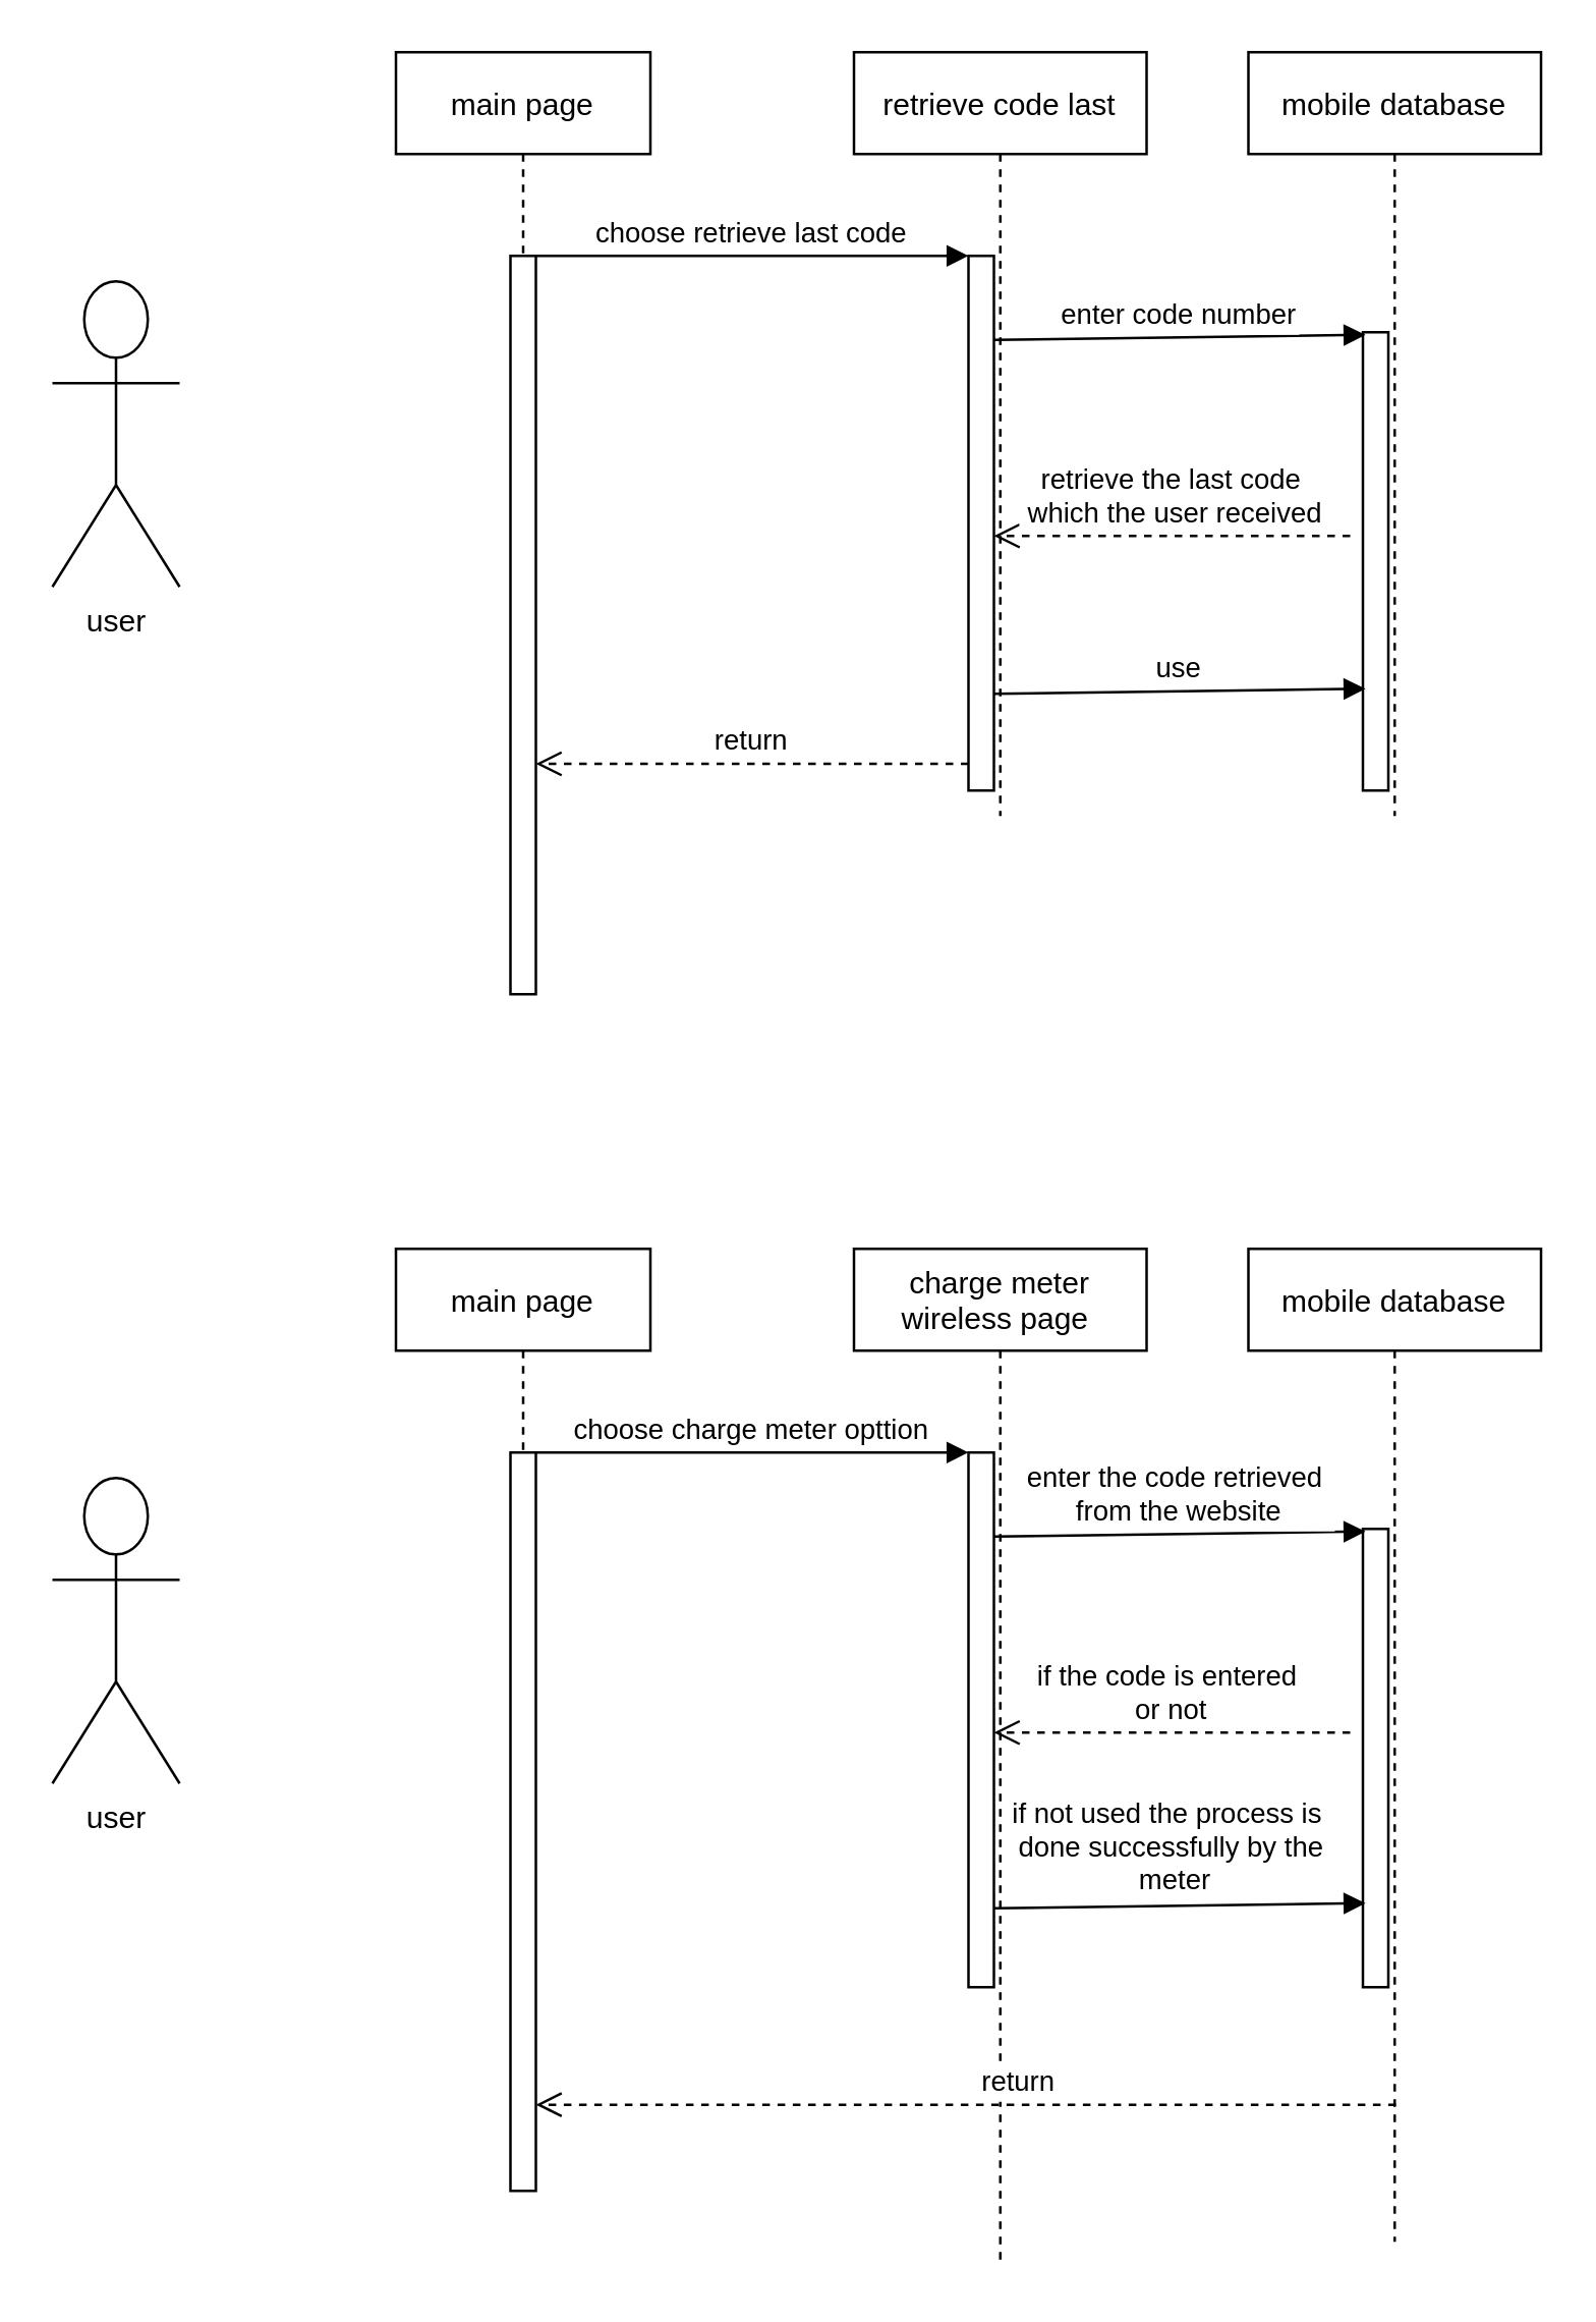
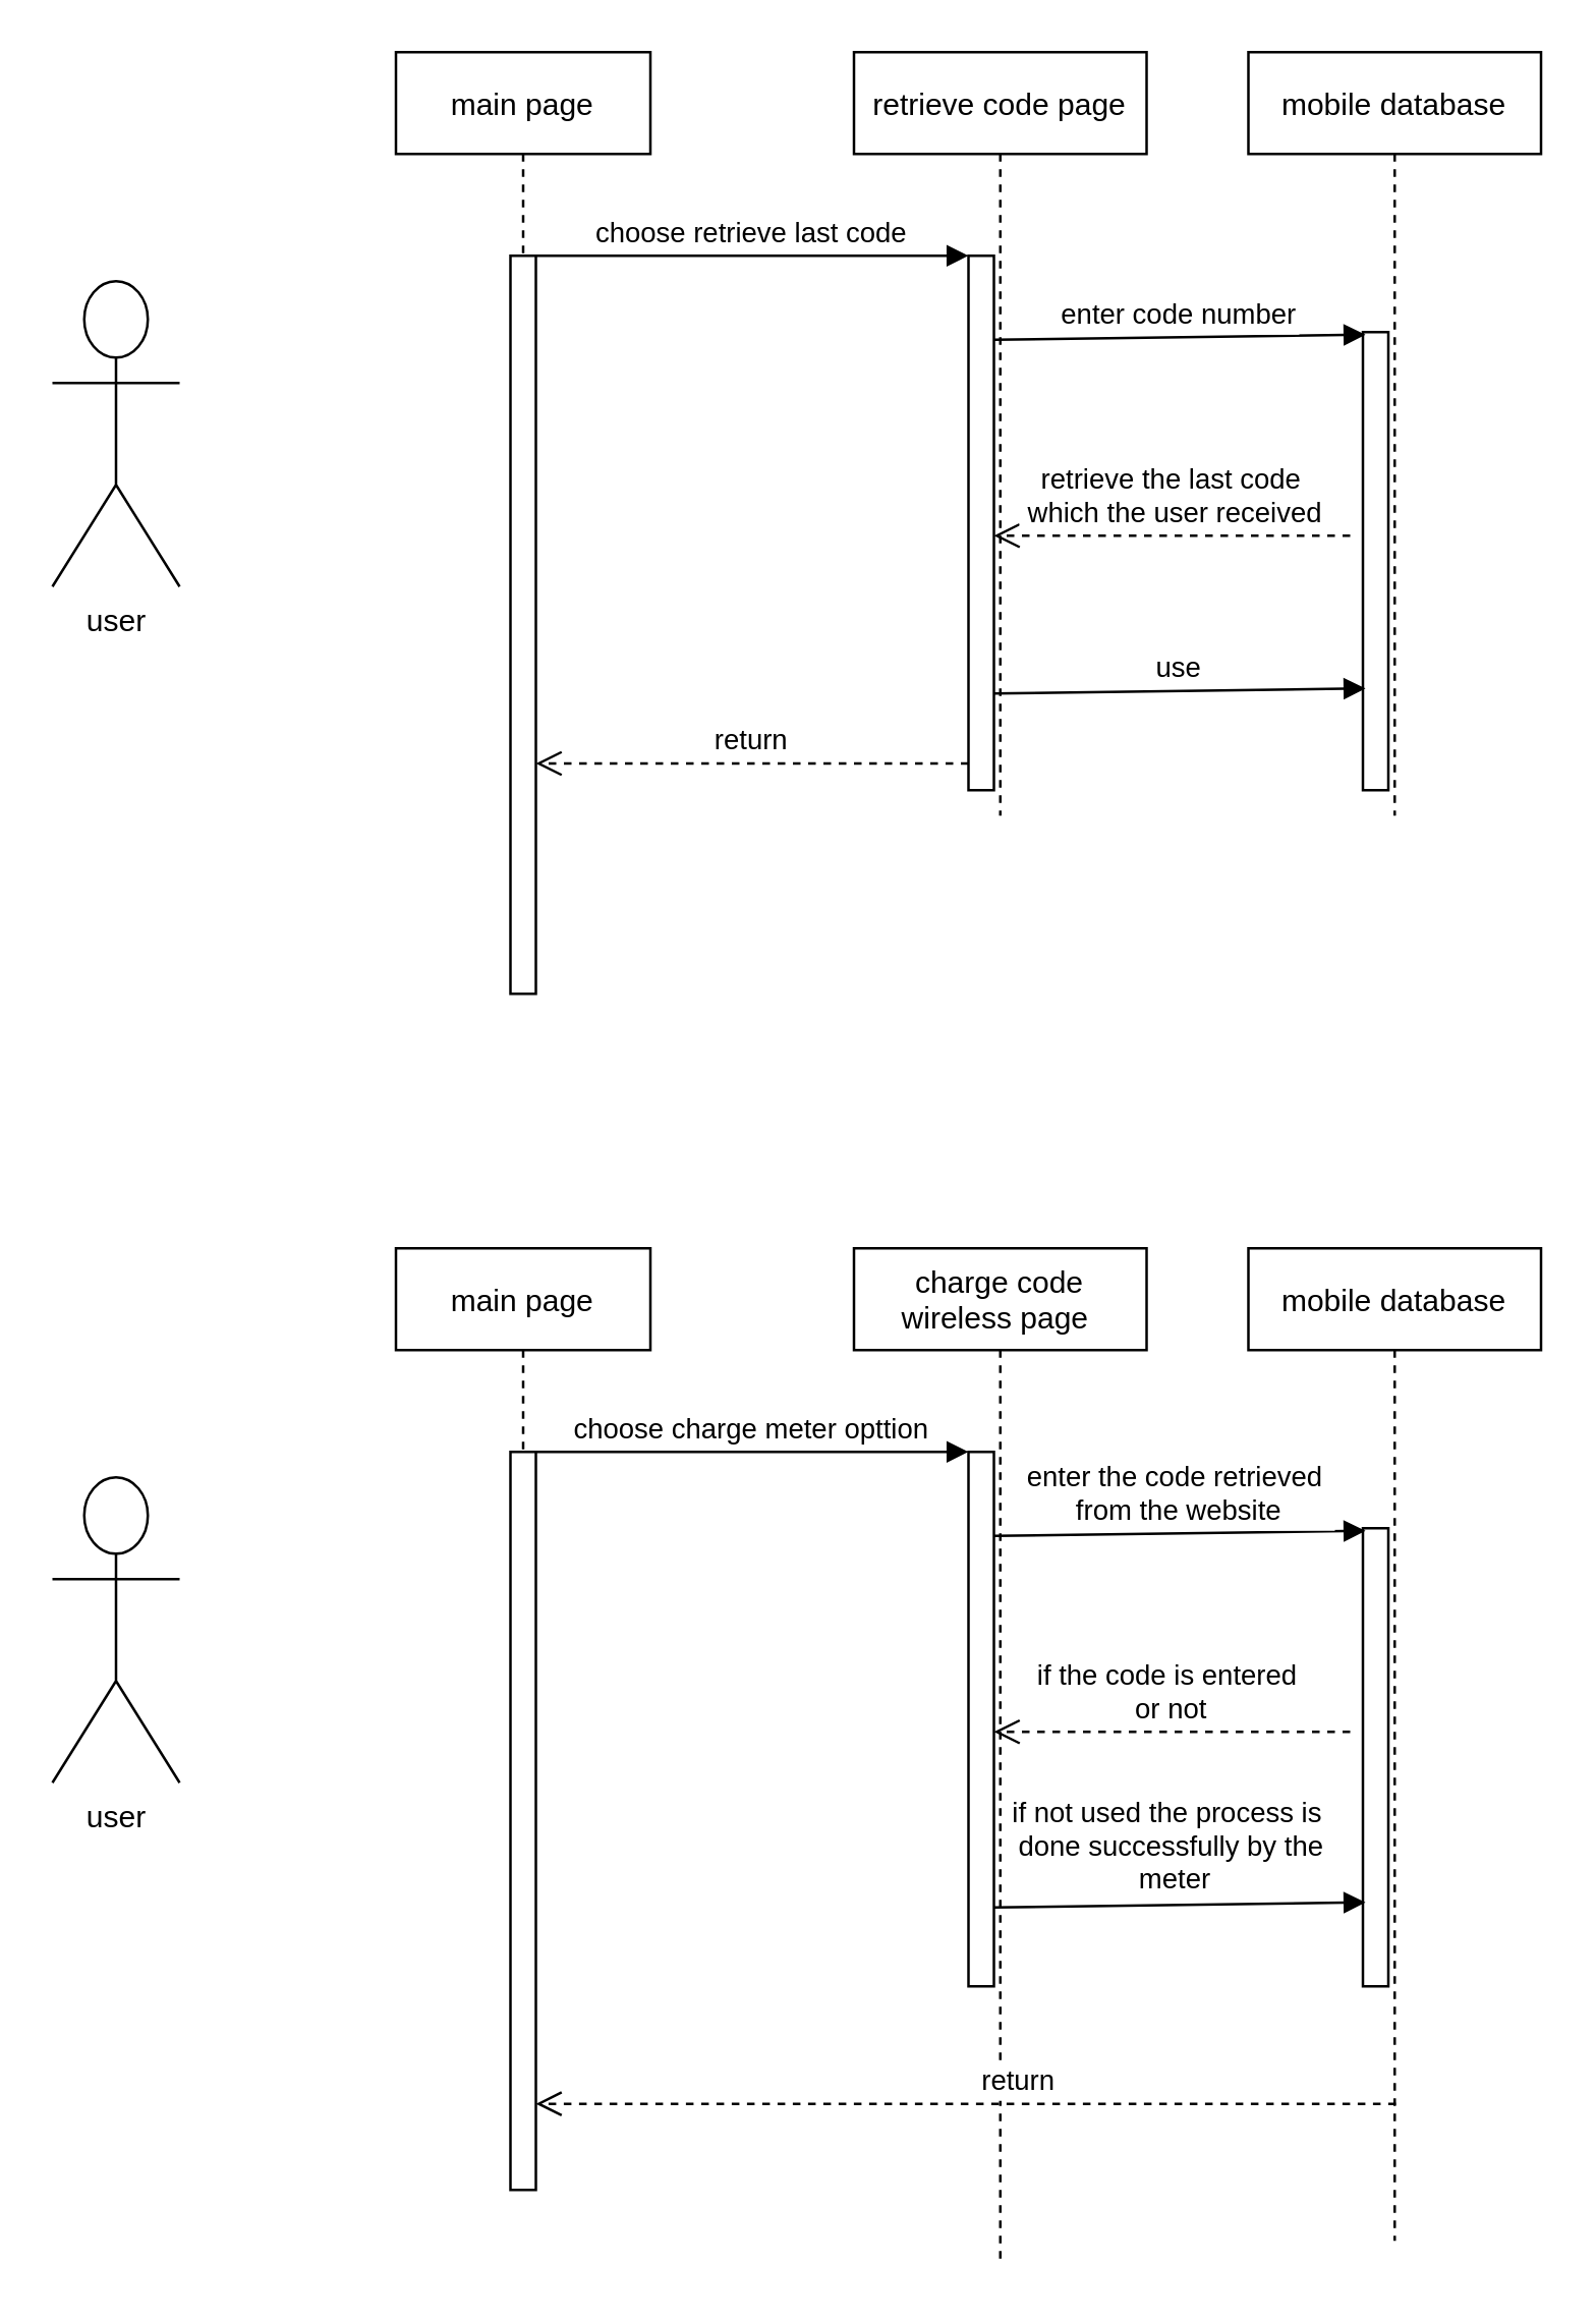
- <mxCell id="4" value="retrieve code last" style="shape=umlLifeline;perimeter=lifelinePerimeter;container=1;collapsible=0;recursiveResize=0;rounded=0;shadow=0;strokeWidth=1;" parent="1" vertex="1"><mxGeometry x="335" y="20" width="115" height="300" as="geometry" /></mxCell>
+ <mxCell id="4" value="retrieve code page" style="shape=umlLifeline;perimeter=lifelinePerimeter;container=1;collapsible=0;recursiveResize=0;rounded=0;shadow=0;strokeWidth=1;" parent="1" vertex="1"><mxGeometry x="335" y="20" width="115" height="300" as="geometry" /></mxCell>
- <mxCell id="16" value="charge meter&#10;wireless page " style="shape=umlLifeline;perimeter=lifelinePerimeter;container=1;collapsible=0;recursiveResize=0;rounded=0;shadow=0;strokeWidth=1;" vertex="1" parent="1"><mxGeometry x="335" y="490" width="115" height="400" as="geometry" /></mxCell>
+ <mxCell id="16" value="charge code&#10;wireless page " style="shape=umlLifeline;perimeter=lifelinePerimeter;container=1;collapsible=0;recursiveResize=0;rounded=0;shadow=0;strokeWidth=1;" vertex="1" parent="1"><mxGeometry x="335" y="490" width="115" height="400" as="geometry" /></mxCell>
